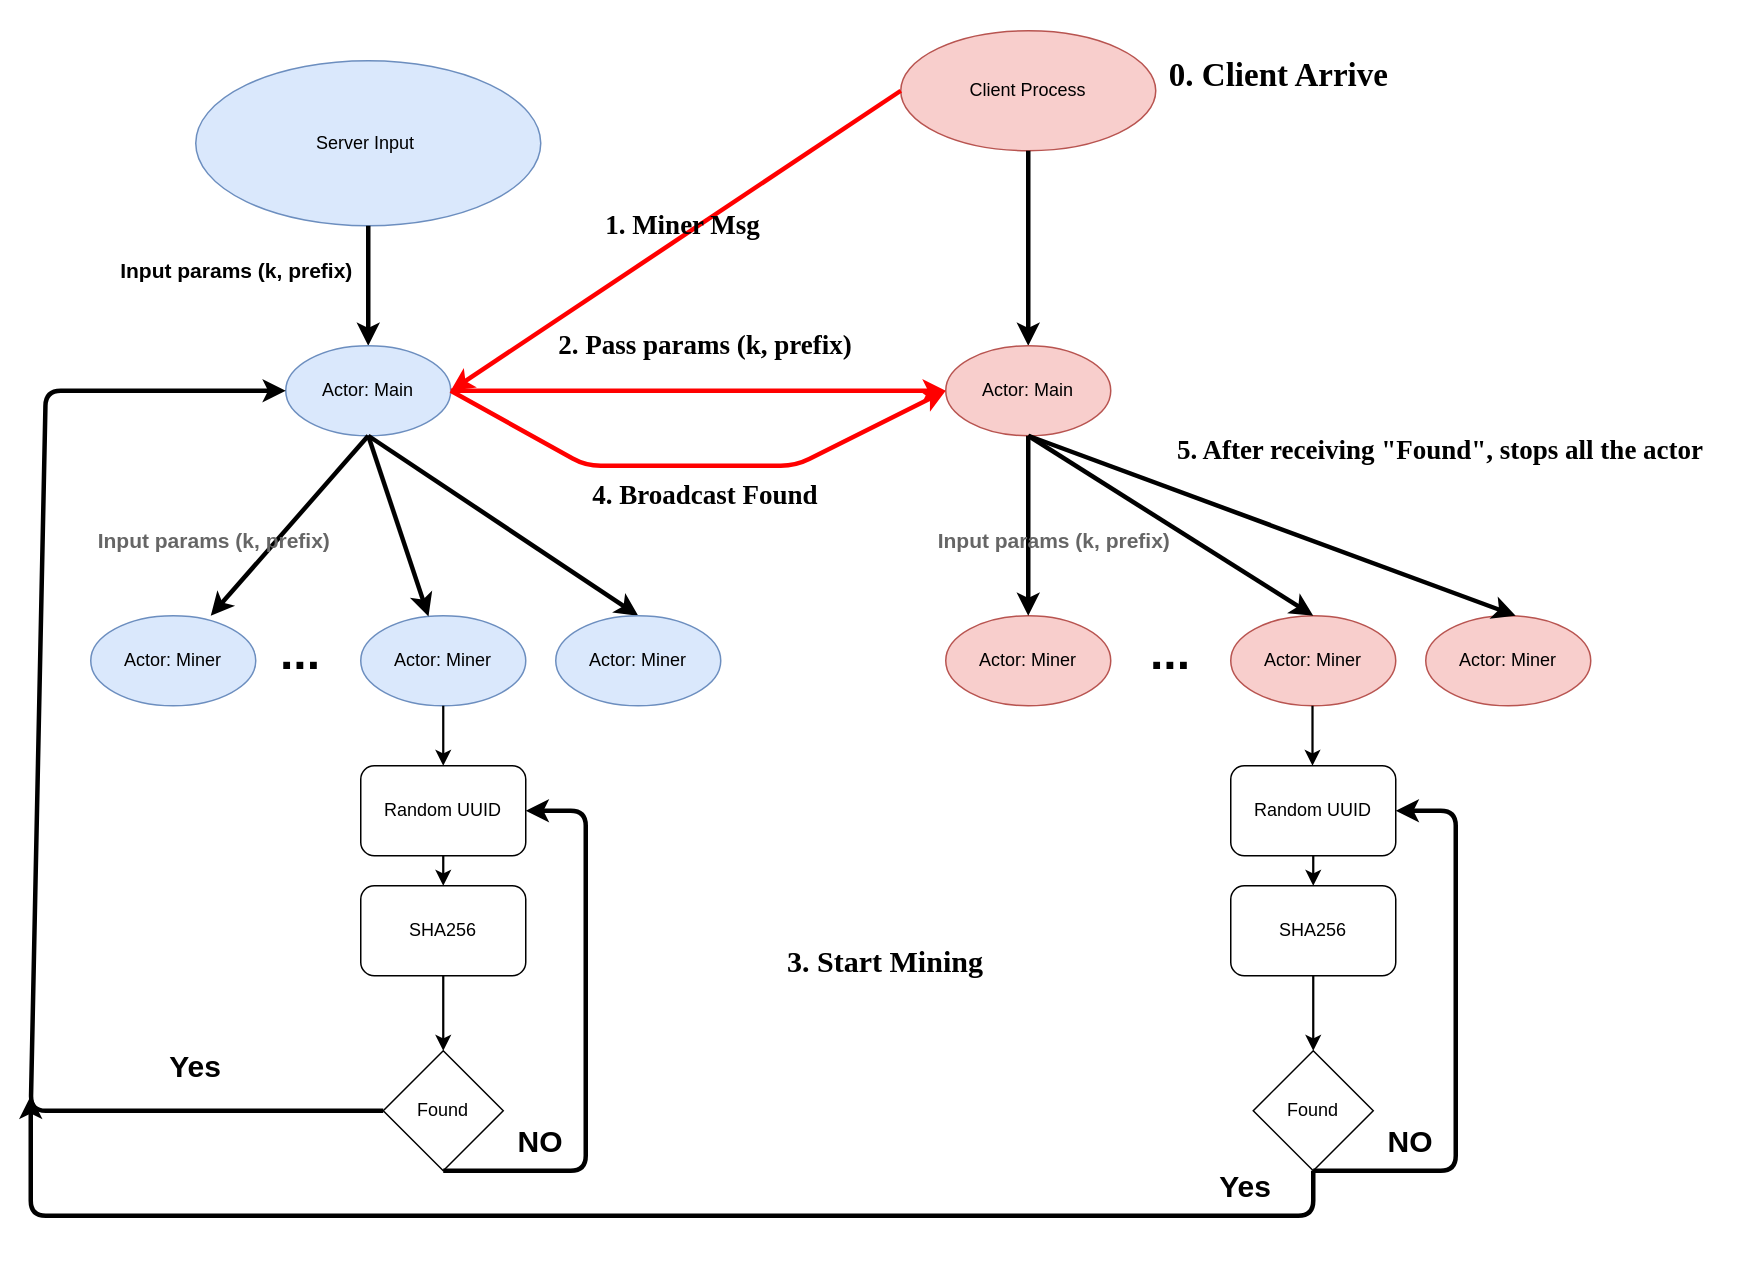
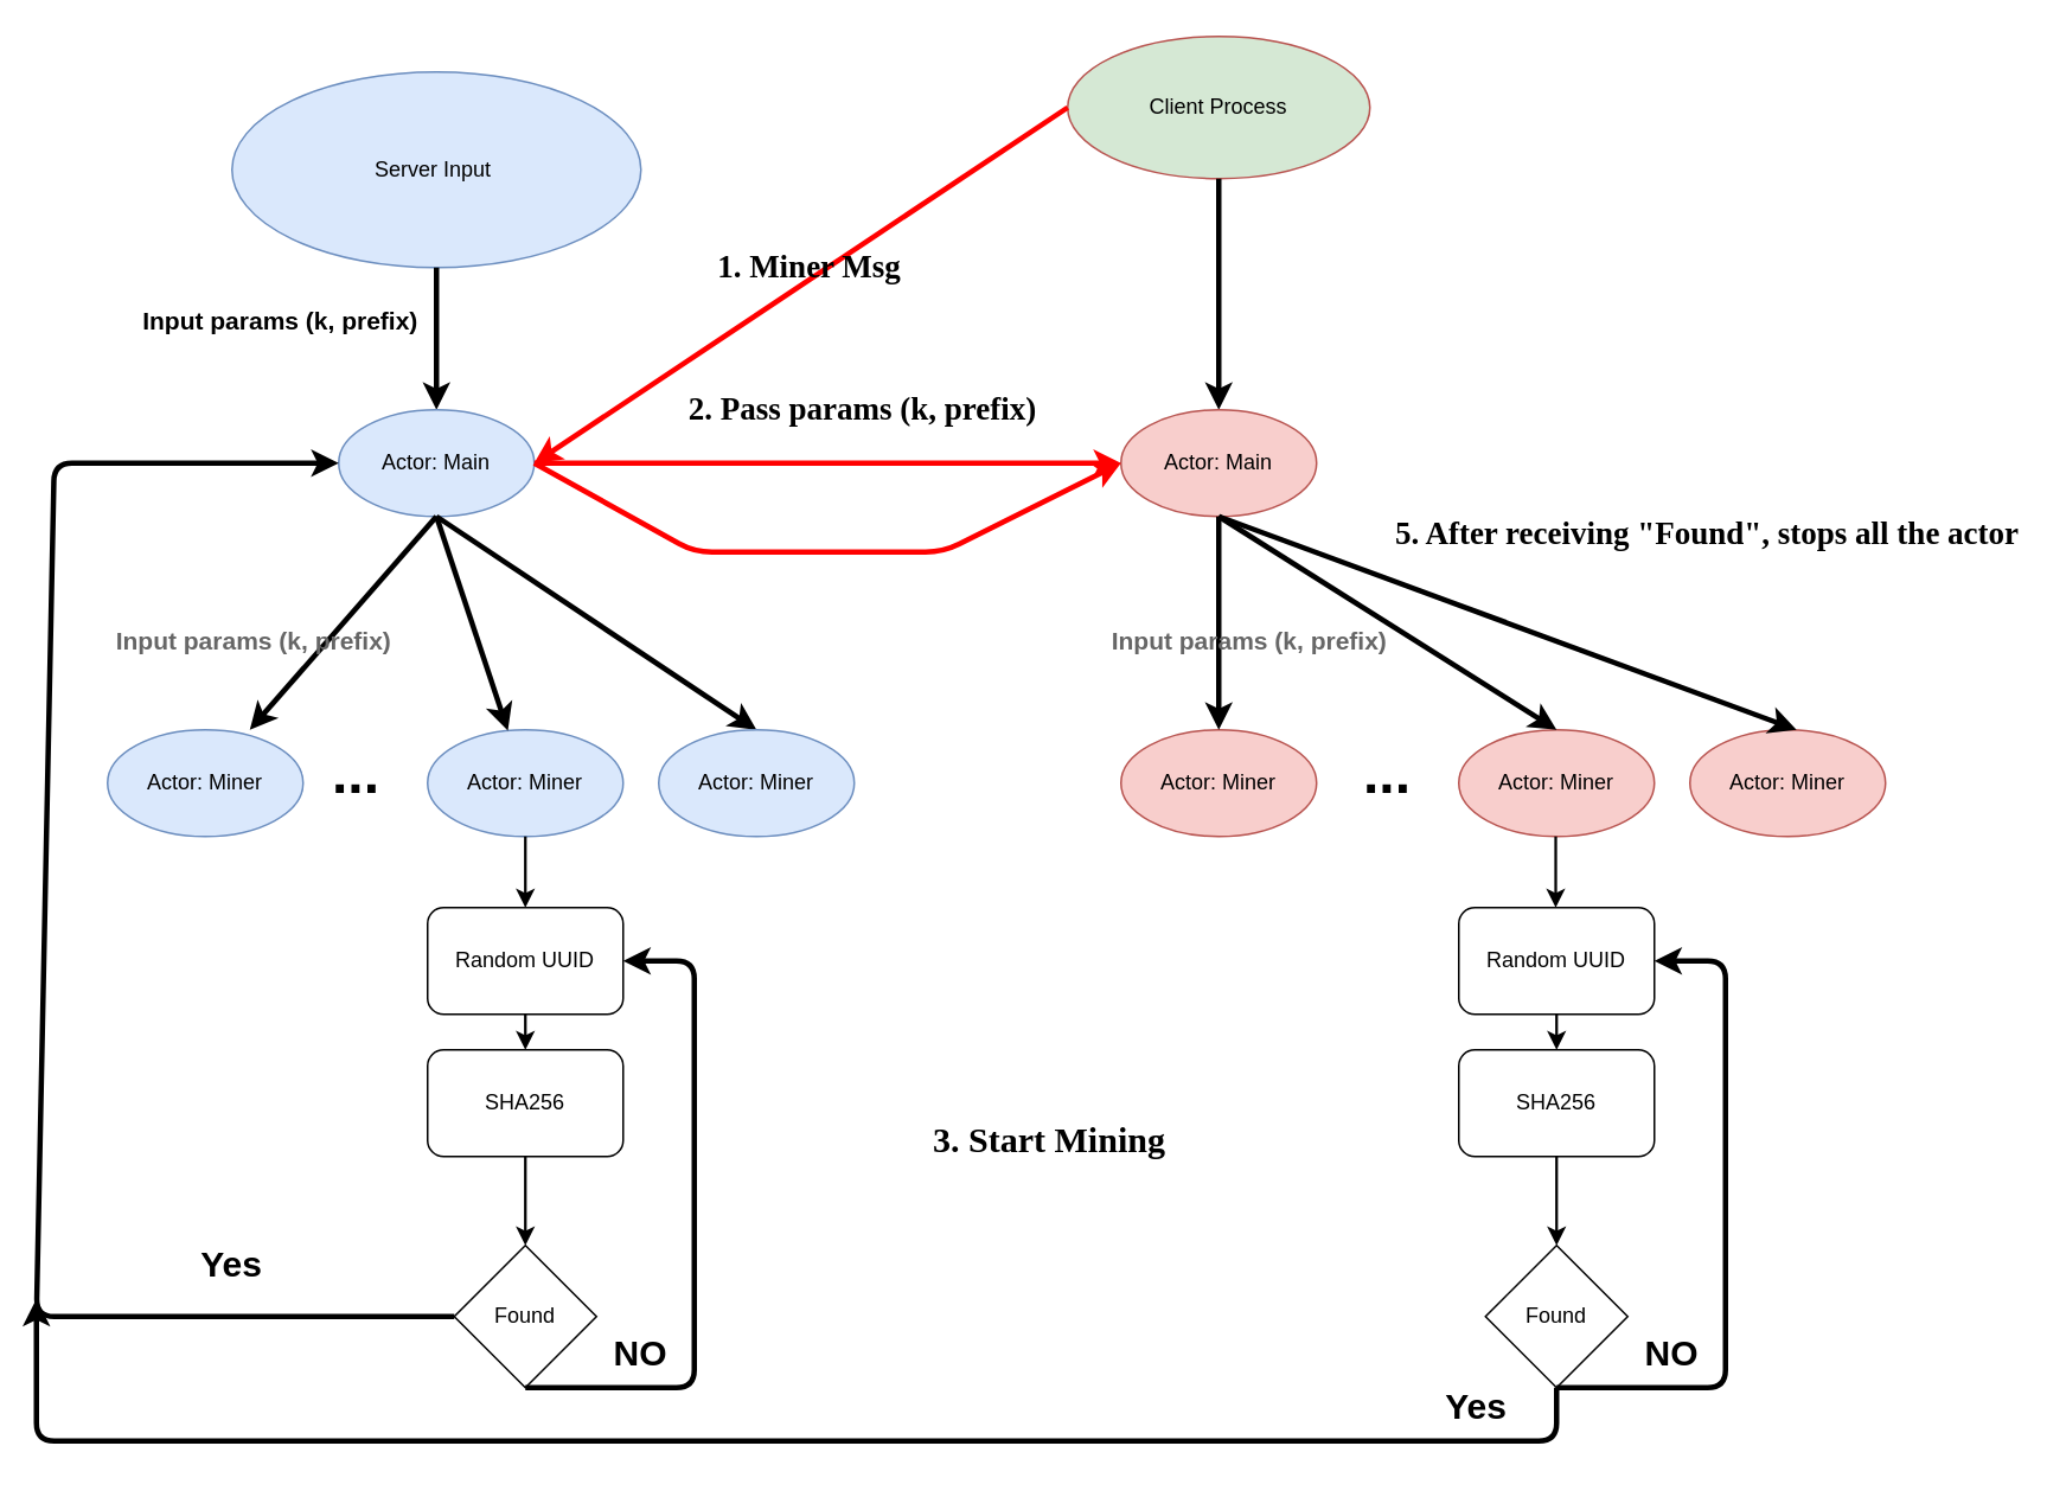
- <mxCell id="13" value="&lt;font size=&quot;1&quot; face=&quot;Times New Roman&quot;&gt;&lt;b style=&quot;font-size: 22px&quot;&gt;0. Client Arrive&amp;nbsp;&lt;/b&gt;&lt;/font&gt;" style="text;html=1;strokeColor=none;fillColor=none;align=center;verticalAlign=middle;whiteSpace=wrap;rounded=0;" parent="1" vertex="1"><mxGeometry x="770" y="20" width="170" height="60" as="geometry" /></mxCell>
- <mxCell id="6" value="Client Process" style="ellipse;whiteSpace=wrap;html=1;fillColor=#f8cecc;strokeColor=#b85450;" parent="1" vertex="1"><mxGeometry x="600" y="20" width="170" height="80" as="geometry" /></mxCell>
+ <mxCell id="6" value="Client Process" style="ellipse;whiteSpace=wrap;html=1;fillColor=#d5e8d4;strokeColor=#b85450;" parent="1" vertex="1"><mxGeometry x="600" y="20" width="170" height="80" as="geometry" /></mxCell>
- <mxCell id="16" value="&lt;b&gt;&lt;font face=&quot;Times New Roman&quot; style=&quot;font-size: 18px&quot;&gt;2. Pass params (k, prefix)&lt;/font&gt;&lt;/b&gt;" style="text;html=1;strokeColor=none;fillColor=none;align=center;verticalAlign=middle;whiteSpace=wrap;rounded=0;" parent="1" vertex="1"><mxGeometry x="335" y="200" width="270" height="60" as="geometry" /></mxCell>
+ <mxCell id="16" value="&lt;b&gt;&lt;font face=&quot;Times New Roman&quot; style=&quot;font-size: 18px&quot;&gt;2. Pass params (k, prefix)&lt;/font&gt;&lt;/b&gt;" style="text;html=1;strokeColor=none;fillColor=none;align=center;verticalAlign=middle;whiteSpace=wrap;rounded=0;" parent="1" vertex="1"><mxGeometry x="350" y="200" width="270" height="60" as="geometry" /></mxCell>
- <mxCell id="49" value="&lt;b&gt;&lt;font style=&quot;font-size: 18px&quot; face=&quot;Times New Roman&quot;&gt;4. Broadcast Found&lt;/font&gt;&lt;/b&gt;" style="text;html=1;strokeColor=none;fillColor=none;align=center;verticalAlign=middle;whiteSpace=wrap;rounded=0;" vertex="1" parent="1"><mxGeometry x="335" y="300" width="270" height="60" as="geometry" /></mxCell>
